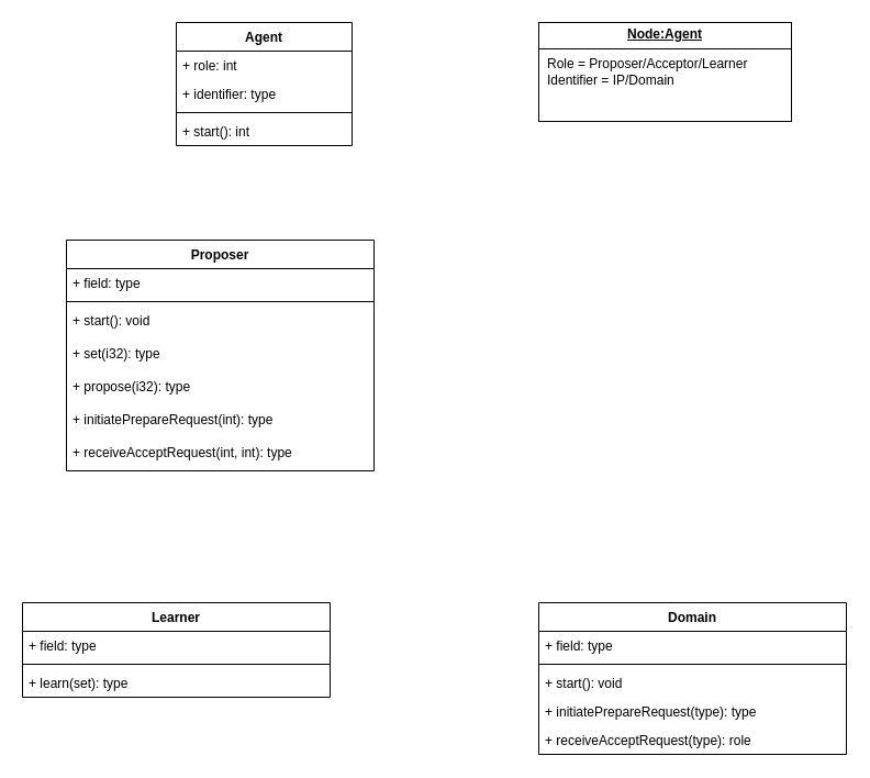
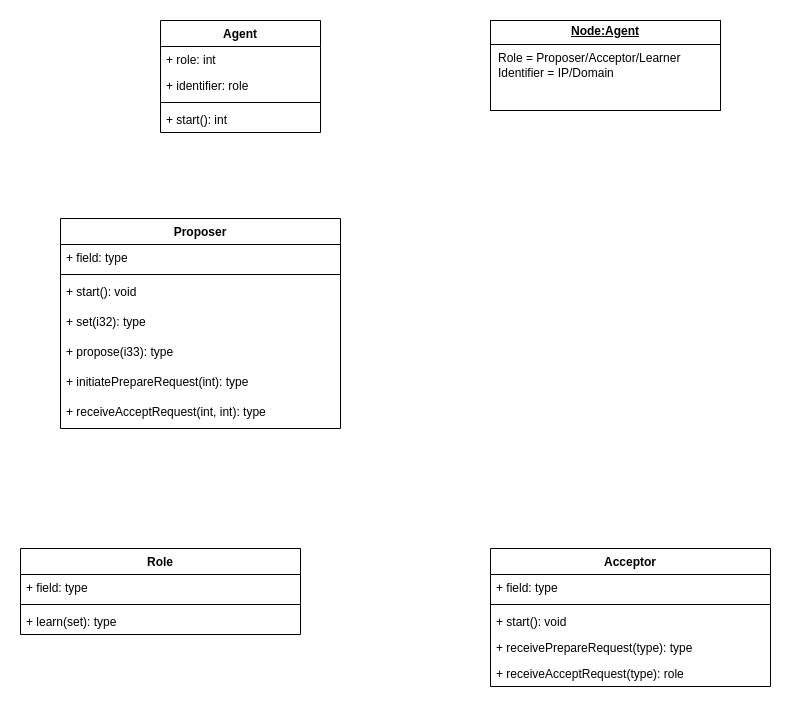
- <mxCell id="23" value="+ identifier: type" style="text;strokeColor=none;fillColor=none;align=left;verticalAlign=top;spacingLeft=4;spacingRight=4;overflow=hidden;rotatable=0;points=[[0,0.5],[1,0.5]];portConstraint=eastwest;whiteSpace=wrap;html=1;" vertex="1" parent="21"><mxGeometry y="52" width="160" height="26" as="geometry" /></mxCell>
+ <mxCell id="23" value="+ identifier: role" style="text;strokeColor=none;fillColor=none;align=left;verticalAlign=top;spacingLeft=4;spacingRight=4;overflow=hidden;rotatable=0;points=[[0,0.5],[1,0.5]];portConstraint=eastwest;whiteSpace=wrap;html=1;" vertex="1" parent="21"><mxGeometry y="52" width="160" height="26" as="geometry" /></mxCell>
- <mxCell id="8" value="+ propose(i32): type" style="text;strokeColor=none;fillColor=none;align=left;verticalAlign=top;spacingLeft=4;spacingRight=4;overflow=hidden;rotatable=0;points=[[0,0.5],[1,0.5]];portConstraint=eastwest;whiteSpace=wrap;html=1;" vertex="1" parent="3"><mxGeometry y="120" width="280" height="30" as="geometry" /></mxCell>
+ <mxCell id="8" value="+ propose(i33): type" style="text;strokeColor=none;fillColor=none;align=left;verticalAlign=top;spacingLeft=4;spacingRight=4;overflow=hidden;rotatable=0;points=[[0,0.5],[1,0.5]];portConstraint=eastwest;whiteSpace=wrap;html=1;" vertex="1" parent="3"><mxGeometry y="120" width="280" height="30" as="geometry" /></mxCell>
- <mxCell id="17" value="Learner" style="swimlane;fontStyle=1;align=center;verticalAlign=top;childLayout=stackLayout;horizontal=1;startSize=26;horizontalStack=0;resizeParent=1;resizeParentMax=0;resizeLast=0;collapsible=1;marginBottom=0;whiteSpace=wrap;html=1;" parent="1" vertex="1"><mxGeometry x="20" y="548" width="280" height="86" as="geometry" /></mxCell>
+ <mxCell id="17" value="Role" style="swimlane;fontStyle=1;align=center;verticalAlign=top;childLayout=stackLayout;horizontal=1;startSize=26;horizontalStack=0;resizeParent=1;resizeParentMax=0;resizeLast=0;collapsible=1;marginBottom=0;whiteSpace=wrap;html=1;" parent="1" vertex="1"><mxGeometry x="20" y="548" width="280" height="86" as="geometry" /></mxCell>
- <mxCell id="11" value="Domain" style="swimlane;fontStyle=1;align=center;verticalAlign=top;childLayout=stackLayout;horizontal=1;startSize=26;horizontalStack=0;resizeParent=1;resizeParentMax=0;resizeLast=0;collapsible=1;marginBottom=0;whiteSpace=wrap;html=1;" parent="1" vertex="1"><mxGeometry x="490" y="548" width="280" height="138" as="geometry" /></mxCell>
+ <mxCell id="11" value="Acceptor" style="swimlane;fontStyle=1;align=center;verticalAlign=top;childLayout=stackLayout;horizontal=1;startSize=26;horizontalStack=0;resizeParent=1;resizeParentMax=0;resizeLast=0;collapsible=1;marginBottom=0;whiteSpace=wrap;html=1;" parent="1" vertex="1"><mxGeometry x="490" y="548" width="280" height="138" as="geometry" /></mxCell>
- <mxCell id="15" value="+ initiatePrepareRequest(type): type" style="text;strokeColor=none;fillColor=none;align=left;verticalAlign=top;spacingLeft=4;spacingRight=4;overflow=hidden;rotatable=0;points=[[0,0.5],[1,0.5]];portConstraint=eastwest;whiteSpace=wrap;html=1;" vertex="1" parent="11"><mxGeometry y="86" width="280" height="26" as="geometry" /></mxCell>
+ <mxCell id="15" value="+ receivePrepareRequest(type): type" style="text;strokeColor=none;fillColor=none;align=left;verticalAlign=top;spacingLeft=4;spacingRight=4;overflow=hidden;rotatable=0;points=[[0,0.5],[1,0.5]];portConstraint=eastwest;whiteSpace=wrap;html=1;" vertex="1" parent="11"><mxGeometry y="86" width="280" height="26" as="geometry" /></mxCell>
